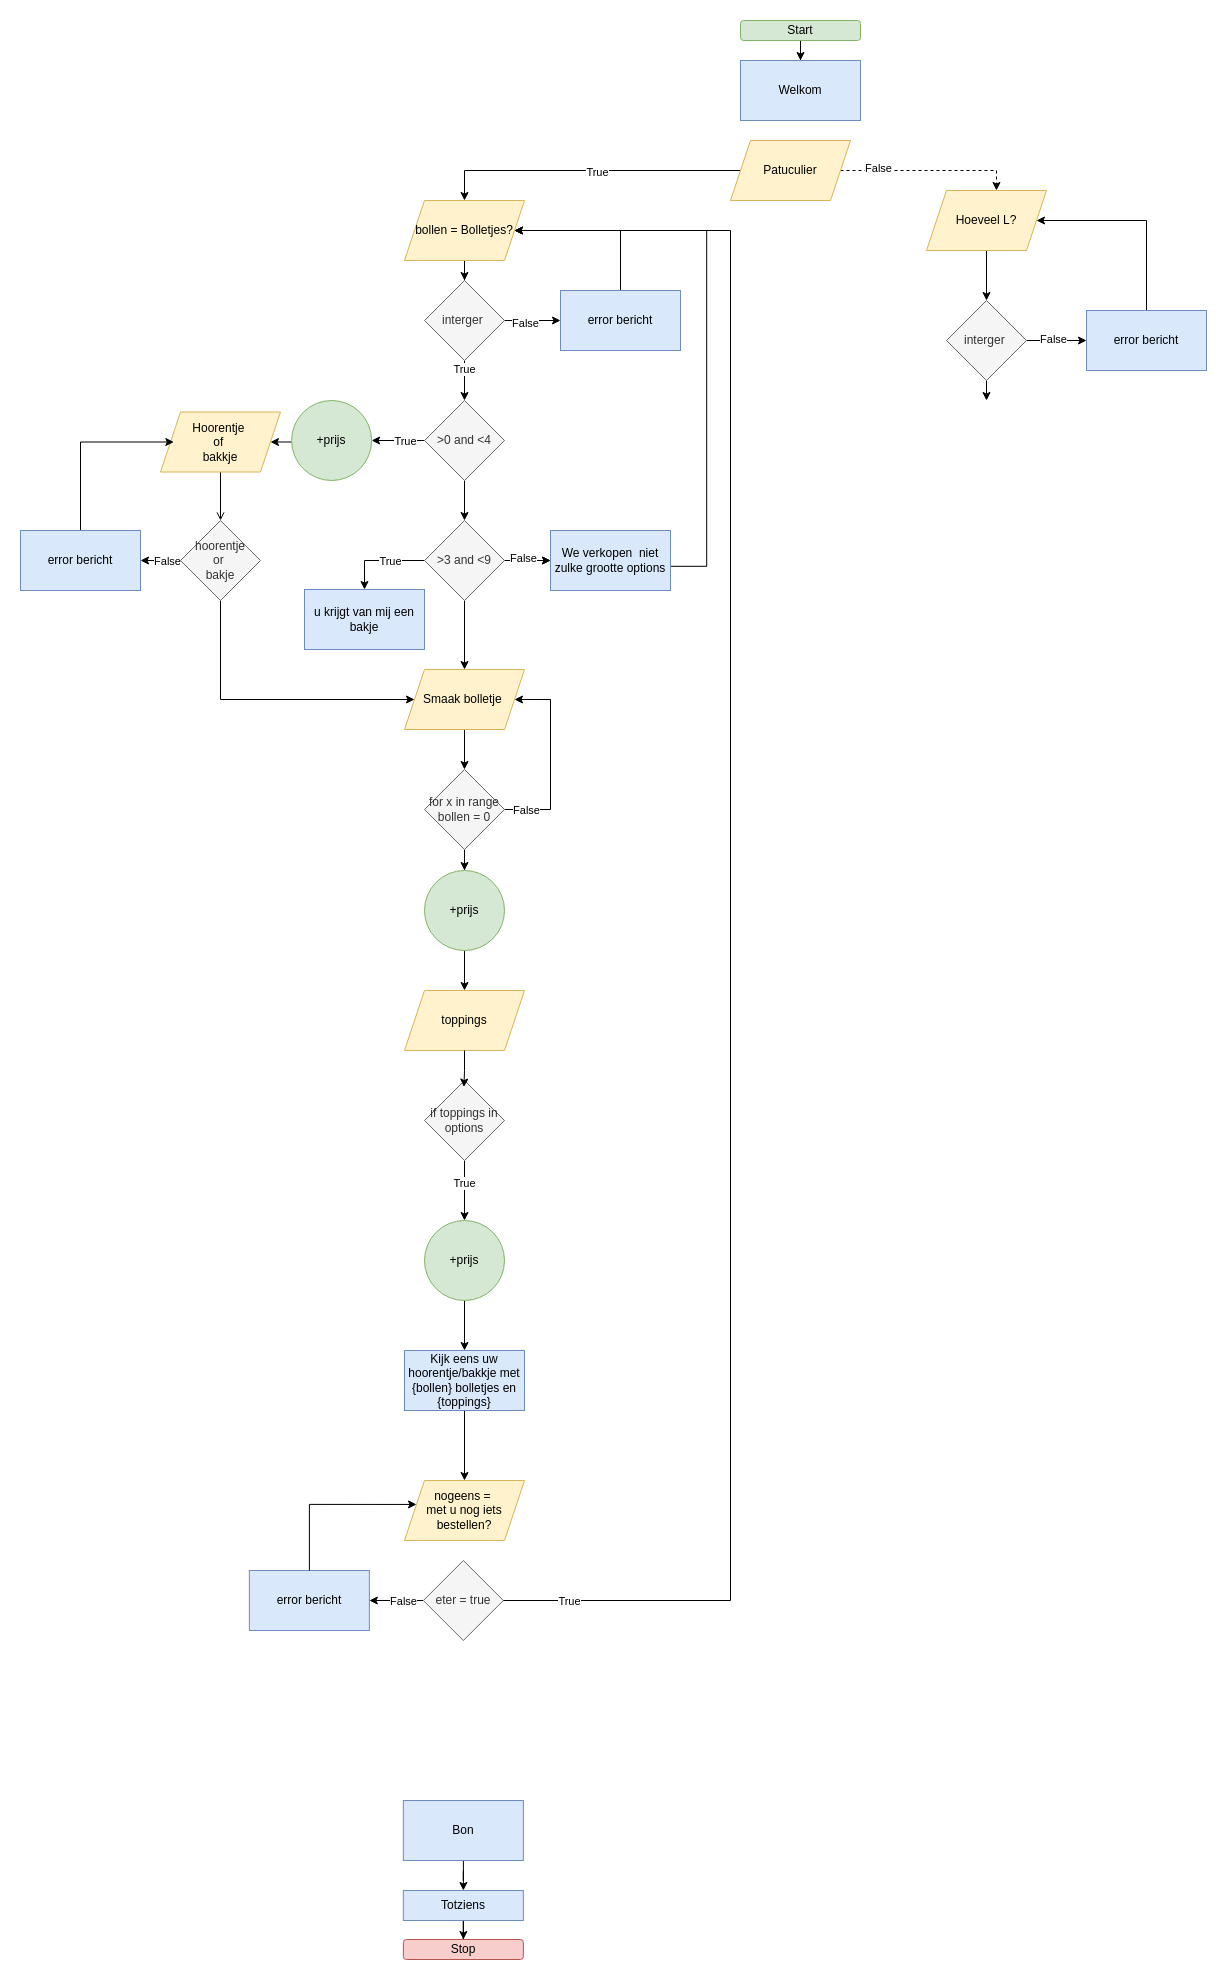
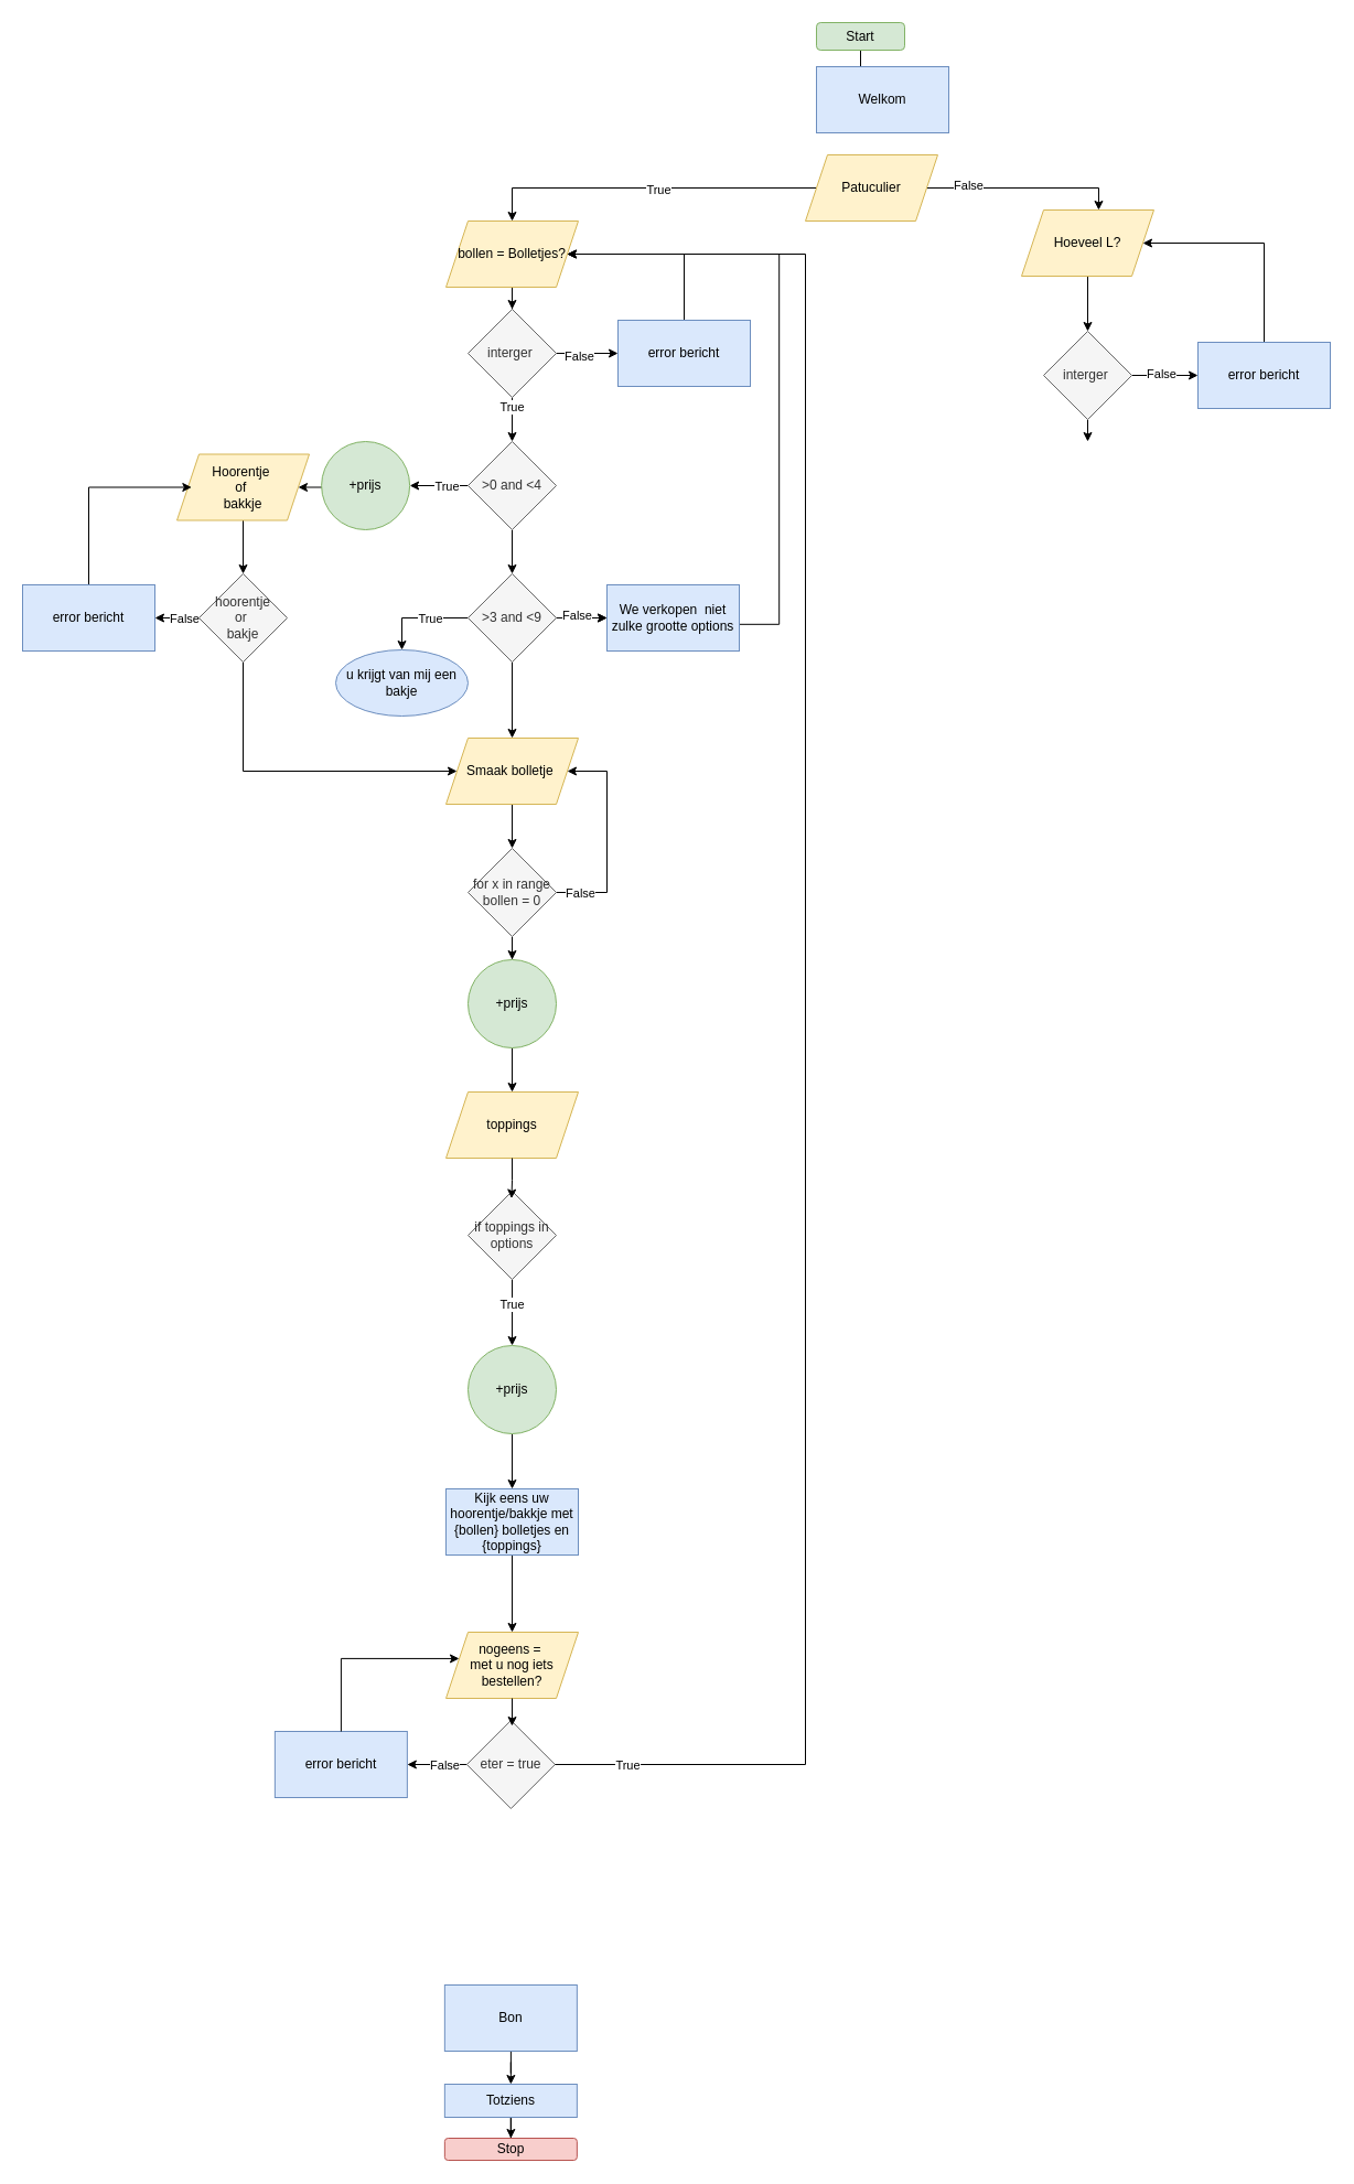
- <mxCell id="3" value="Start" style="rounded=1;whiteSpace=wrap;html=1;fillColor=#d5e8d4;strokeColor=#82b366;" parent="1" vertex="1"><mxGeometry x="740" y="20" width="120" height="20" as="geometry" /></mxCell>
+ <mxCell id="3" value="Start" style="rounded=1;whiteSpace=wrap;html=1;fillColor=#d5e8d4;strokeColor=#82b366;" parent="1" vertex="1"><mxGeometry x="740" y="20" width="80" height="25" as="geometry" /></mxCell>
- <mxCell id="71" style="edgeStyle=orthogonalEdgeStyle;rounded=0;orthogonalLoop=1;jettySize=auto;html=1;entryX=0.583;entryY=0;entryDx=0;entryDy=0;entryPerimeter=0;dashed=1;" edge="1" parent="1" source="73" target="75"><mxGeometry relative="1" as="geometry"><mxPoint x="1006" y="240" as="targetPoint" /></mxGeometry></mxCell>
+ <mxCell id="71" style="edgeStyle=orthogonalEdgeStyle;rounded=0;orthogonalLoop=1;jettySize=auto;html=1;entryX=0.583;entryY=0;entryDx=0;entryDy=0;entryPerimeter=0;" edge="1" parent="1" source="73" target="75"><mxGeometry relative="1" as="geometry"><mxPoint x="1006" y="240" as="targetPoint" /></mxGeometry></mxCell>
- <mxCell id="11" style="edgeStyle=orthogonalEdgeStyle;rounded=0;orthogonalLoop=1;jettySize=auto;html=1;entryX=0.5;entryY=0;entryDx=0;entryDy=0;endArrow=open;" parent="1" source="12" target="33" edge="1"><mxGeometry relative="1" as="geometry"><mxPoint x="220" y="520" as="targetPoint" /></mxGeometry></mxCell>
+ <mxCell id="11" style="edgeStyle=orthogonalEdgeStyle;rounded=0;orthogonalLoop=1;jettySize=auto;html=1;entryX=0.5;entryY=0;entryDx=0;entryDy=0;" parent="1" source="12" target="33" edge="1"><mxGeometry relative="1" as="geometry"><mxPoint x="220" y="520" as="targetPoint" /></mxGeometry></mxCell>
- <mxCell id="22" value="u krijgt van mij een bakje" style="rounded=0;whiteSpace=wrap;html=1;fillColor=#dae8fc;strokeColor=#6c8ebf;" parent="1" vertex="1"><mxGeometry x="304" y="589" width="120" height="60" as="geometry" /></mxCell>
+ <mxCell id="22" value="u krijgt van mij een bakje" style="ellipse;whiteSpace=wrap;html=1;fillColor=#dae8fc;strokeColor=#6c8ebf;" parent="1" vertex="1"><mxGeometry x="304" y="589" width="120" height="60" as="geometry" /></mxCell>
+ <mxCell id="42" style="edgeStyle=orthogonalEdgeStyle;rounded=0;orthogonalLoop=1;jettySize=auto;html=1;entryX=0.513;entryY=0.063;entryDx=0;entryDy=0;entryPerimeter=0;" parent="1" source="38" target="41" edge="1"><mxGeometry relative="1" as="geometry" /></mxCell>
